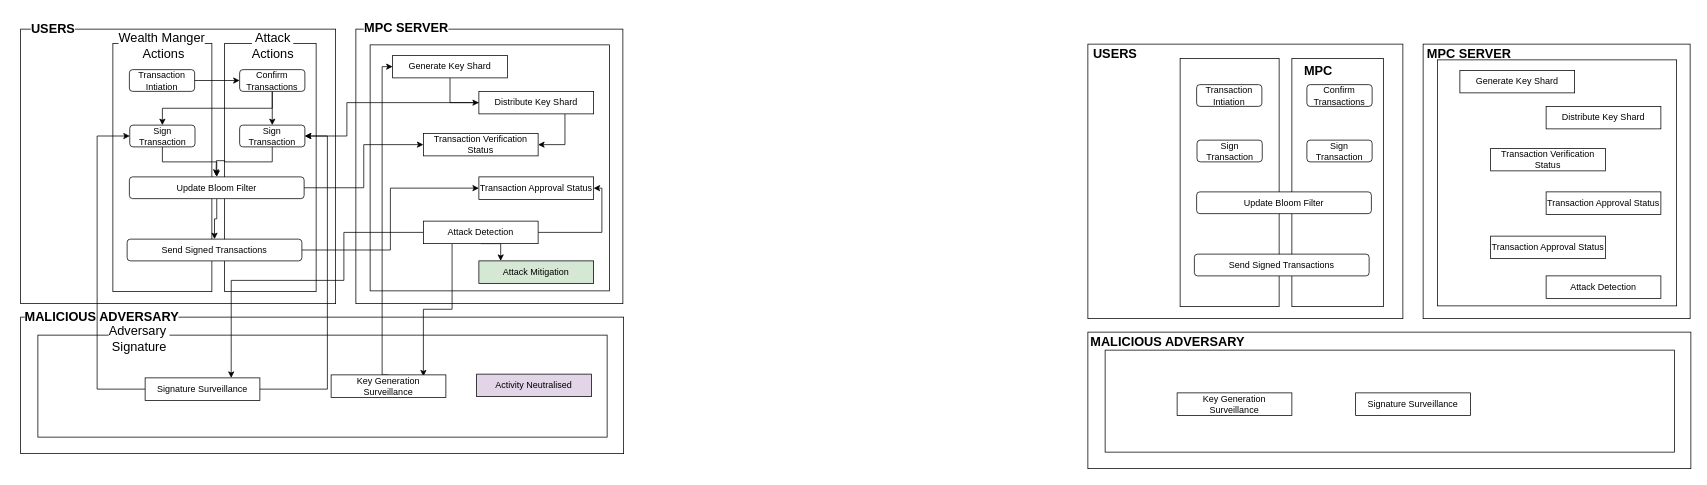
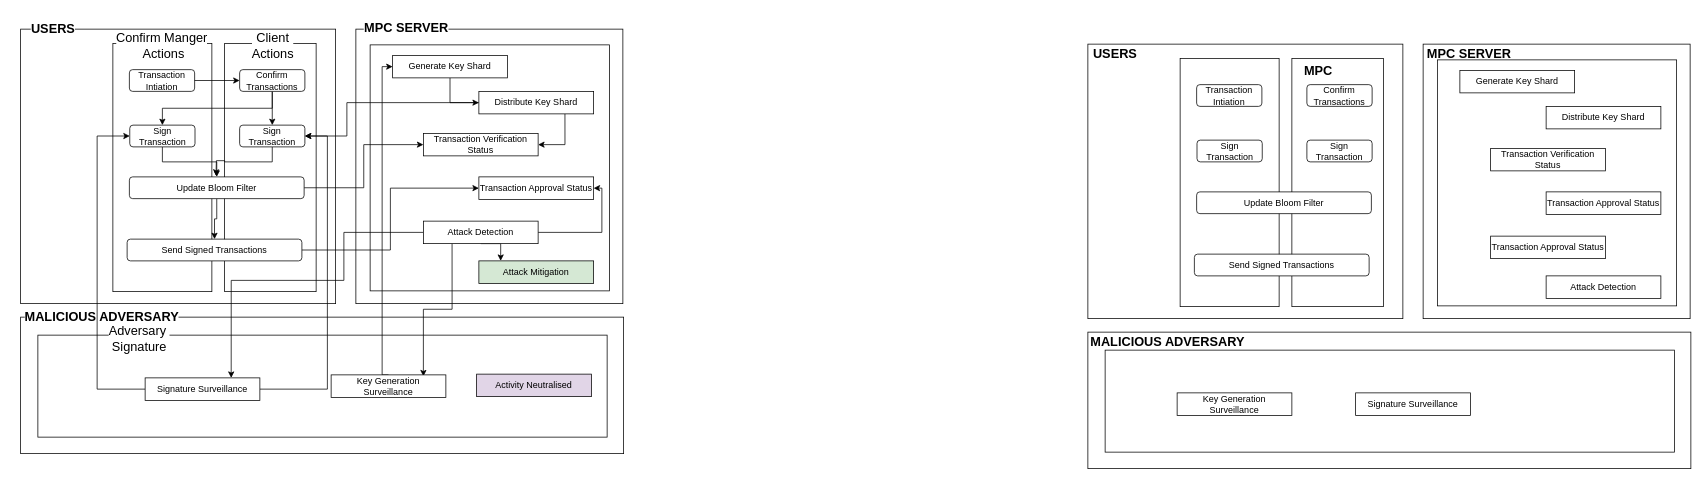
- <mxCell id="71" value="&lt;span style=&quot;font-size: 17px;&quot;&gt;Wealth Manger&lt;br&gt;&amp;nbsp;Actions&lt;/span&gt;" style="text;html=1;align=center;verticalAlign=middle;resizable=0;points=[];autosize=1;strokeColor=none;fillColor=none;fontSize=17;labelBackgroundColor=default;" vertex="1" parent="1"><mxGeometry x="147" y="34" width="135" height="54" as="geometry" /></mxCell>
+ <mxCell id="71" value="&lt;span style=&quot;font-size: 17px;&quot;&gt;Confirm Manger&lt;br&gt;&amp;nbsp;Actions&lt;/span&gt;" style="text;html=1;align=center;verticalAlign=middle;resizable=0;points=[];autosize=1;strokeColor=none;fillColor=none;fontSize=17;labelBackgroundColor=default;" vertex="1" parent="1"><mxGeometry x="147" y="34" width="135" height="54" as="geometry" /></mxCell>
- <mxCell id="70" value="&lt;span style=&quot;font-size: 17px;&quot;&gt;Attack &lt;br&gt;Actions&lt;/span&gt;" style="text;html=1;align=center;verticalAlign=middle;resizable=0;points=[];autosize=1;strokeColor=none;fillColor=none;fontSize=17;labelBackgroundColor=default;" vertex="1" parent="1"><mxGeometry x="325" y="34" width="75" height="54" as="geometry" /></mxCell>
+ <mxCell id="70" value="&lt;span style=&quot;font-size: 17px;&quot;&gt;Client &lt;br&gt;Actions&lt;/span&gt;" style="text;html=1;align=center;verticalAlign=middle;resizable=0;points=[];autosize=1;strokeColor=none;fillColor=none;fontSize=17;labelBackgroundColor=default;" vertex="1" parent="1"><mxGeometry x="325" y="34" width="75" height="54" as="geometry" /></mxCell>
